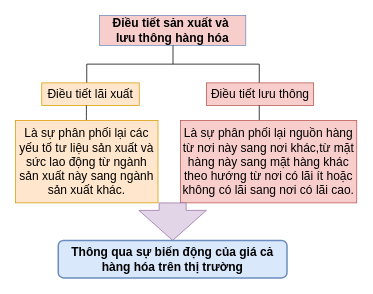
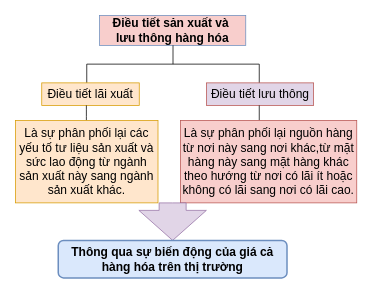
- <mxCell id="7" value="Điều tiết lưu thông" style="rounded=0;whiteSpace=wrap;html=1;fontSize=16;fillColor=#f8cecc;strokeColor=#b85450;" parent="1" vertex="1"><mxGeometry x="274.5" y="110" width="143" height="30" as="geometry" /></mxCell>
+ <mxCell id="7" value="Điều tiết lưu thông" style="rounded=0;whiteSpace=wrap;html=1;fontSize=16;fillColor=#e1d5e7;strokeColor=#b85450;" parent="1" vertex="1"><mxGeometry x="274.5" y="110" width="143" height="30" as="geometry" /></mxCell>
